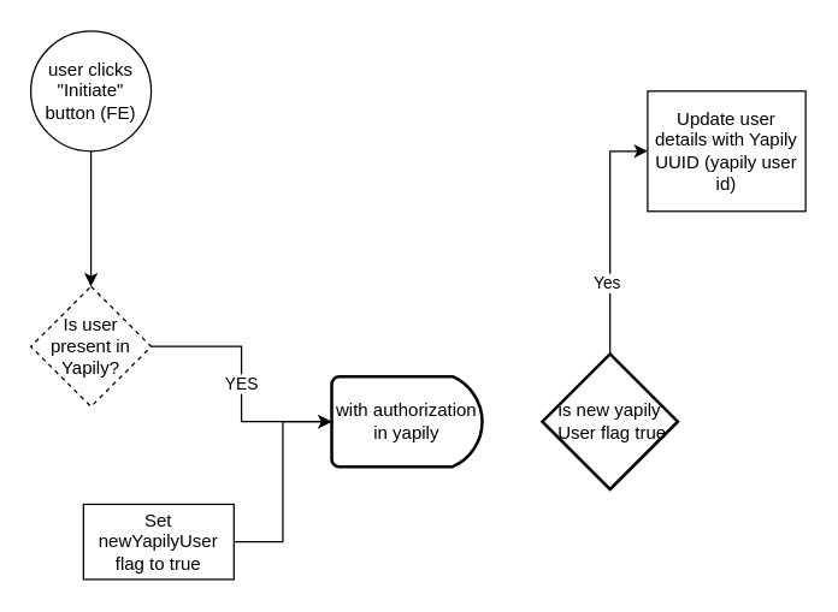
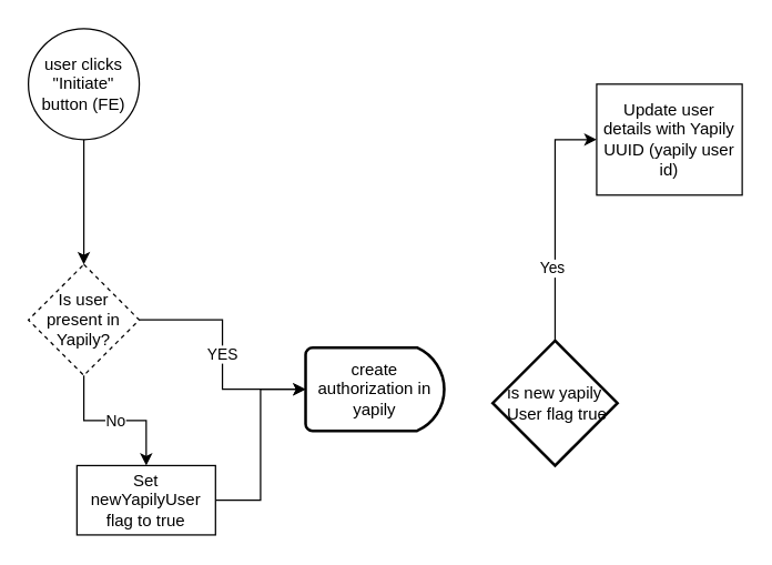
- <mxCell id="10" value="with authorization in yapily" style="strokeWidth=2;html=1;shape=mxgraph.flowchart.delay;whiteSpace=wrap;" vertex="1" parent="1"><mxGeometry x="220" y="250" width="100" height="60" as="geometry" /></mxCell>
+ <mxCell id="10" value="create authorization in yapily" style="strokeWidth=2;html=1;shape=mxgraph.flowchart.delay;whiteSpace=wrap;" vertex="1" parent="1"><mxGeometry x="220" y="250" width="100" height="60" as="geometry" /></mxCell>
- <mxCell id="13" value="is new yapily&lt;div&gt;&amp;nbsp;User flag true&lt;/div&gt;" style="strokeWidth=2;html=1;shape=mxgraph.flowchart.decision;whiteSpace=wrap;" vertex="1" parent="1"><mxGeometry x="360" y="235" width="90" height="90" as="geometry" /></mxCell>
+ <mxCell id="13" value="is new yapily&lt;div&gt;&amp;nbsp;User flag true&lt;/div&gt;" style="strokeWidth=2;html=1;shape=mxgraph.flowchart.decision;whiteSpace=wrap;" vertex="1" parent="1"><mxGeometry x="355" y="245" width="90" height="90" as="geometry" /></mxCell>
+ <mxCell id="5" value="No" style="edgeStyle=orthogonalEdgeStyle;rounded=0;orthogonalLoop=1;jettySize=auto;html=1;entryX=0.5;entryY=0;entryDx=0;entryDy=0;" edge="1" parent="1" source="6" target="8"><mxGeometry relative="1" as="geometry" /></mxCell>
